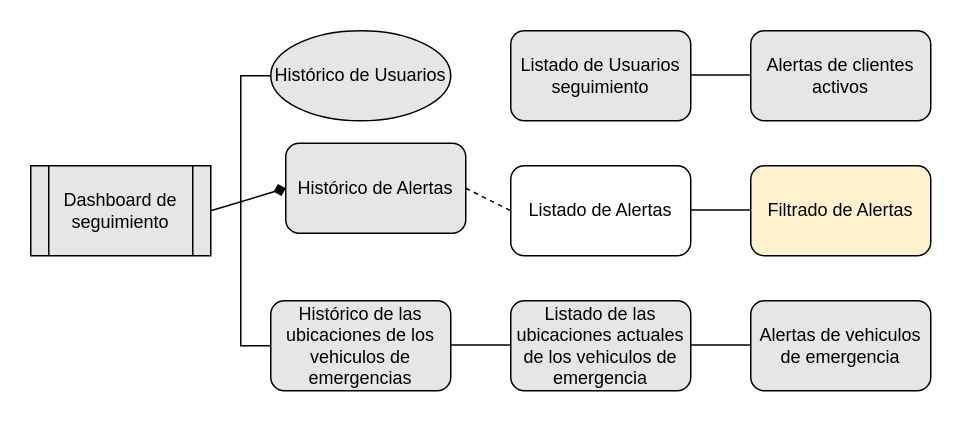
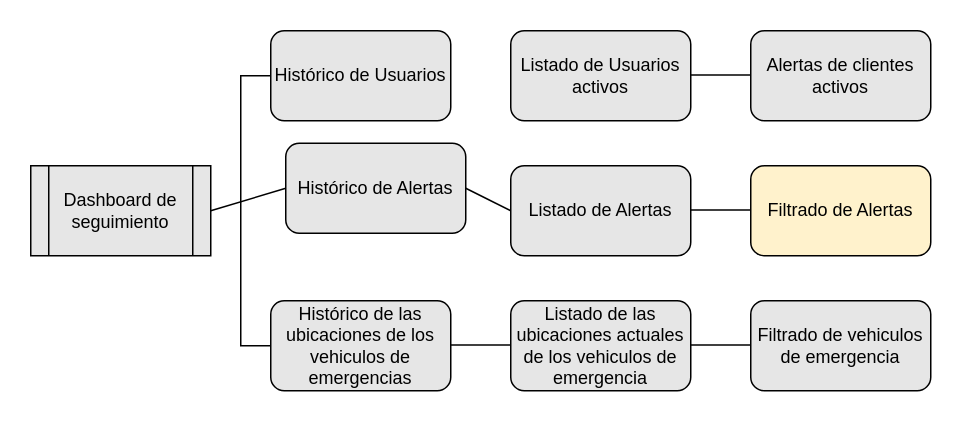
- <mxCell id="3" value="Histórico de Usuarios" style="ellipse;whiteSpace=wrap;html=1;fillColor=#E6E6E6;" parent="1" vertex="1"><mxGeometry x="180" y="20" width="120" height="60" as="geometry" /></mxCell>
+ <mxCell id="3" value="Histórico de Usuarios" style="rounded=1;whiteSpace=wrap;html=1;fillColor=#E6E6E6;" parent="1" vertex="1"><mxGeometry x="180" y="20" width="120" height="60" as="geometry" /></mxCell>
- <mxCell id="7" value="Listado de Usuarios seguimiento" style="rounded=1;whiteSpace=wrap;html=1;fillColor=#E6E6E6;" parent="1" vertex="1"><mxGeometry x="340" y="20" width="120" height="60" as="geometry" /></mxCell>
+ <mxCell id="7" value="Listado de Usuarios activos" style="rounded=1;whiteSpace=wrap;html=1;fillColor=#E6E6E6;" parent="1" vertex="1"><mxGeometry x="340" y="20" width="120" height="60" as="geometry" /></mxCell>
- <mxCell id="13" value="" style="endArrow=diamond;html=1;rounded=0;exitX=1;exitY=0.5;exitDx=0;exitDy=0;entryX=0;entryY=0.5;entryDx=0;entryDy=0;fillColor=#E6E6E6;" parent="1" source="2" target="4" edge="1"><mxGeometry width="50" height="50" relative="1" as="geometry"><mxPoint x="330" y="60" as="sourcePoint" /><mxPoint x="380" y="10" as="targetPoint" /></mxGeometry></mxCell>
+ <mxCell id="13" value="" style="endArrow=none;html=1;rounded=0;exitX=1;exitY=0.5;exitDx=0;exitDy=0;entryX=0;entryY=0.5;entryDx=0;entryDy=0;fillColor=#E6E6E6;" parent="1" source="2" target="4" edge="1"><mxGeometry width="50" height="50" relative="1" as="geometry"><mxPoint x="330" y="60" as="sourcePoint" /><mxPoint x="380" y="10" as="targetPoint" /></mxGeometry></mxCell>
- <mxCell id="14" value="" style="endArrow=none;html=1;rounded=0;exitX=1;exitY=0.5;exitDx=0;exitDy=0;entryX=0;entryY=0.5;entryDx=0;entryDy=0;fillColor=#E6E6E6;dashed=1;" parent="1" source="4" target="8" edge="1"><mxGeometry width="50" height="50" relative="1" as="geometry"><mxPoint x="330" y="60" as="sourcePoint" /><mxPoint x="380" y="10" as="targetPoint" /></mxGeometry></mxCell>
+ <mxCell id="14" value="" style="endArrow=none;html=1;rounded=0;exitX=1;exitY=0.5;exitDx=0;exitDy=0;entryX=0;entryY=0.5;entryDx=0;entryDy=0;fillColor=#E6E6E6;" parent="1" source="4" target="8" edge="1"><mxGeometry width="50" height="50" relative="1" as="geometry"><mxPoint x="330" y="60" as="sourcePoint" /><mxPoint x="380" y="10" as="targetPoint" /></mxGeometry></mxCell>
- <mxCell id="8" value="Listado de Alertas" style="rounded=1;whiteSpace=wrap;html=1;fillColor=#ffffff;" parent="1" vertex="1"><mxGeometry x="340" y="110" width="120" height="60" as="geometry" /></mxCell>
+ <mxCell id="8" value="Listado de Alertas" style="rounded=1;whiteSpace=wrap;html=1;fillColor=#E6E6E6;" parent="1" vertex="1"><mxGeometry x="340" y="110" width="120" height="60" as="geometry" /></mxCell>
- <mxCell id="10" value="Alertas de vehiculos&lt;div&gt;de emergencia&lt;/div&gt;" style="rounded=1;whiteSpace=wrap;html=1;fillColor=#E6E6E6;" parent="1" vertex="1"><mxGeometry x="500" y="200" width="120" height="60" as="geometry" /></mxCell>
+ <mxCell id="10" value="Filtrado de vehiculos&lt;div&gt;de emergencia&lt;/div&gt;" style="rounded=1;whiteSpace=wrap;html=1;fillColor=#E6E6E6;" parent="1" vertex="1"><mxGeometry x="500" y="200" width="120" height="60" as="geometry" /></mxCell>
